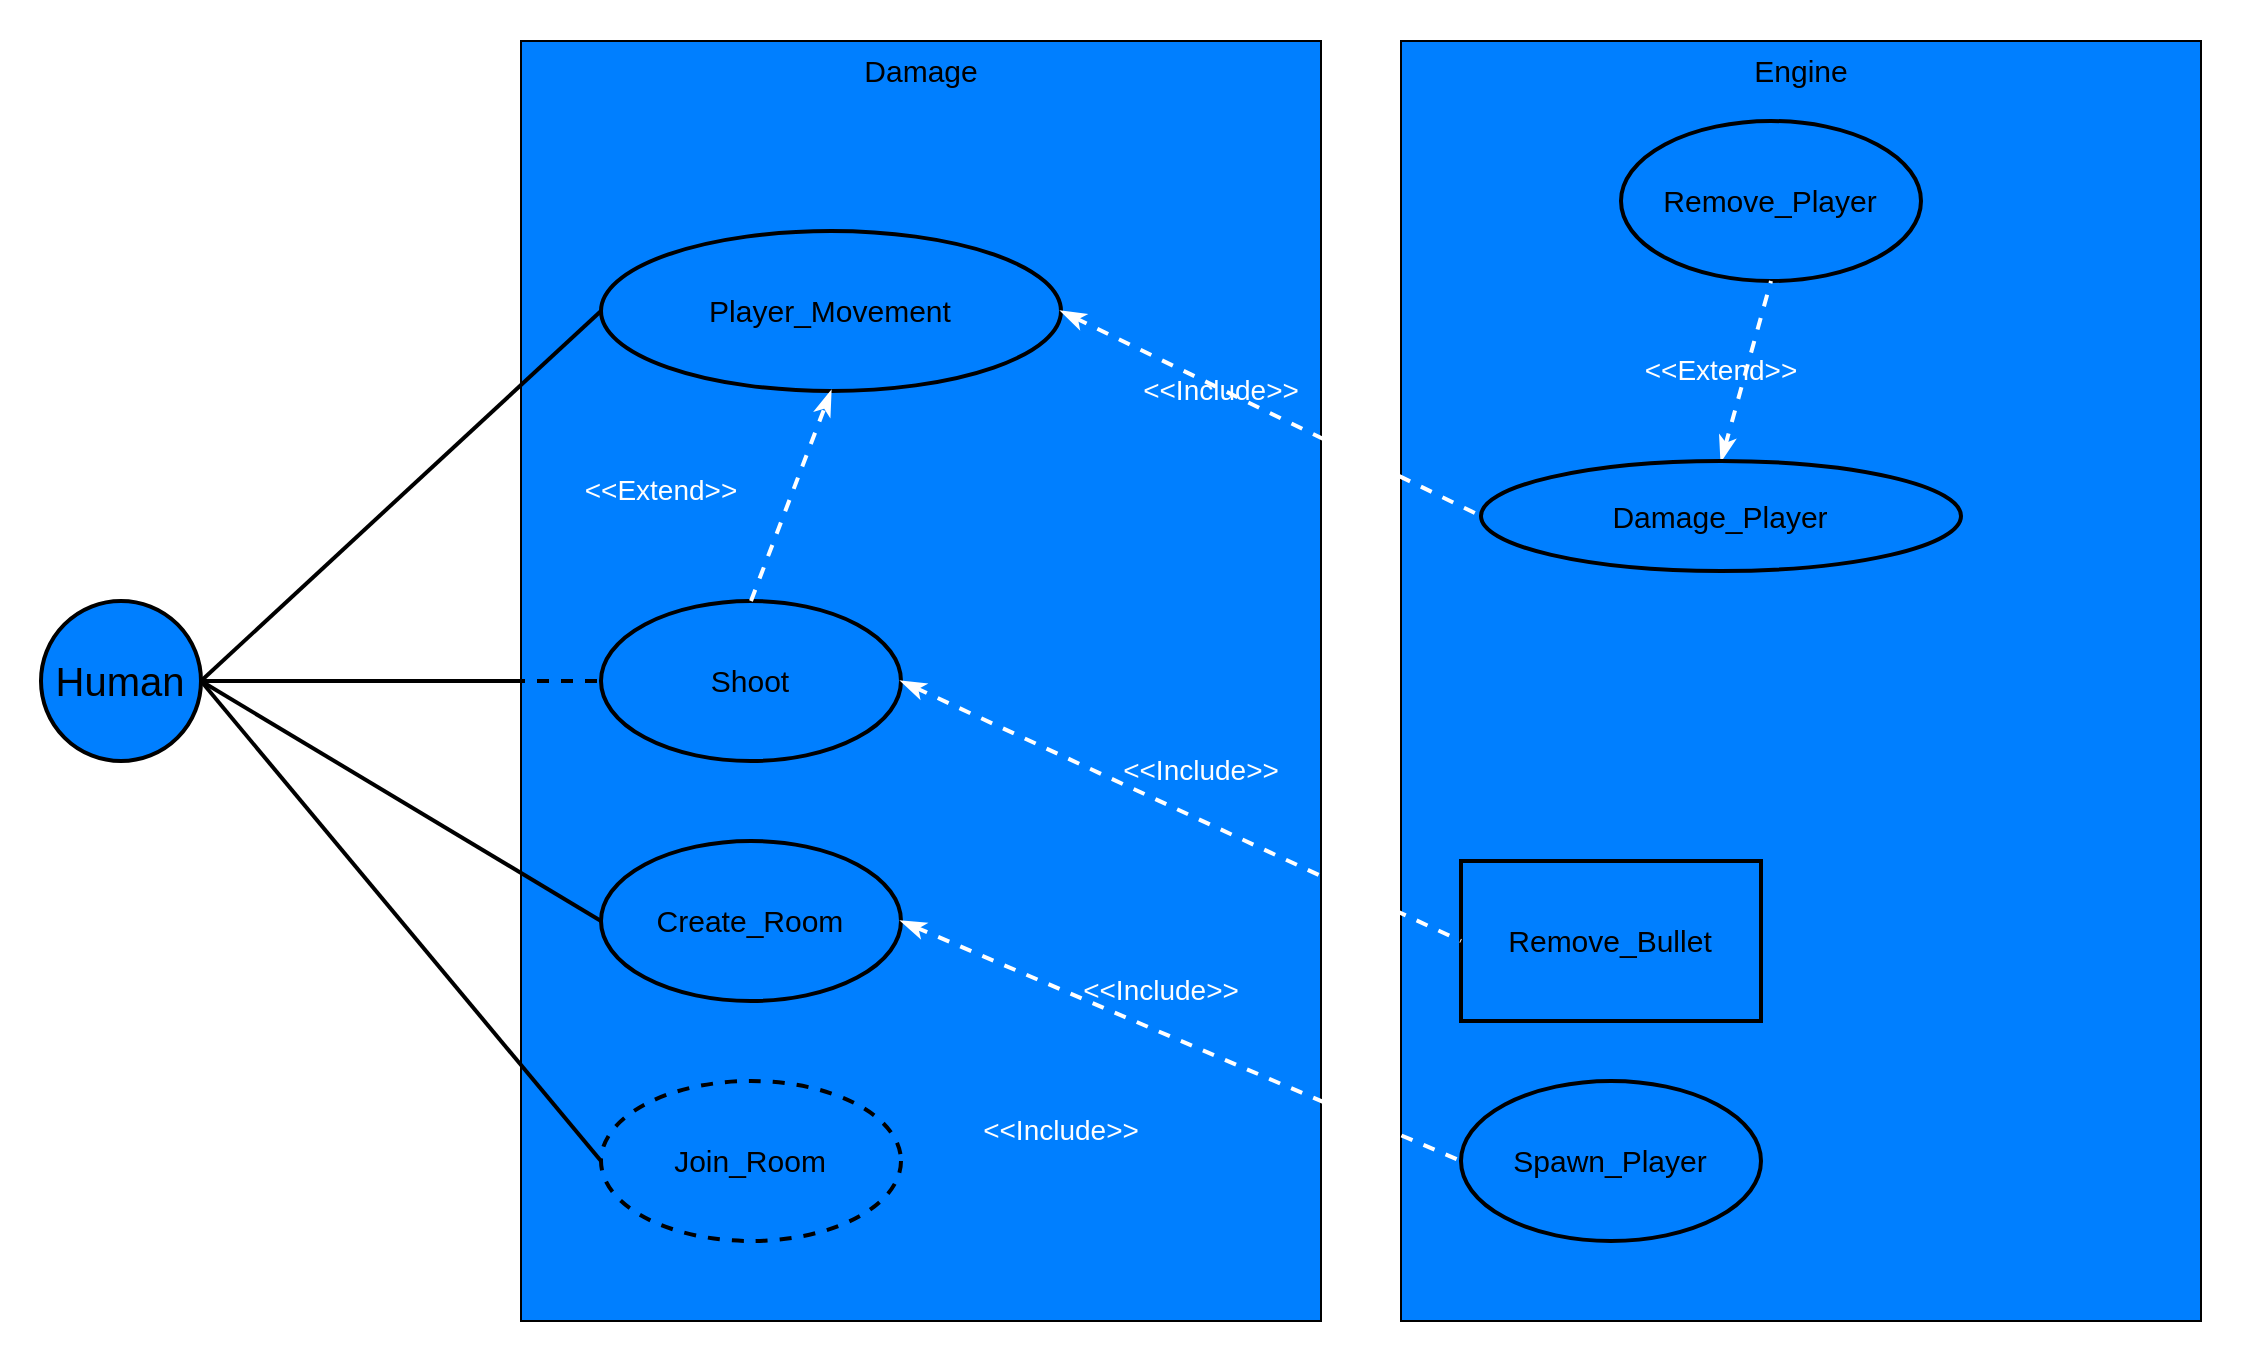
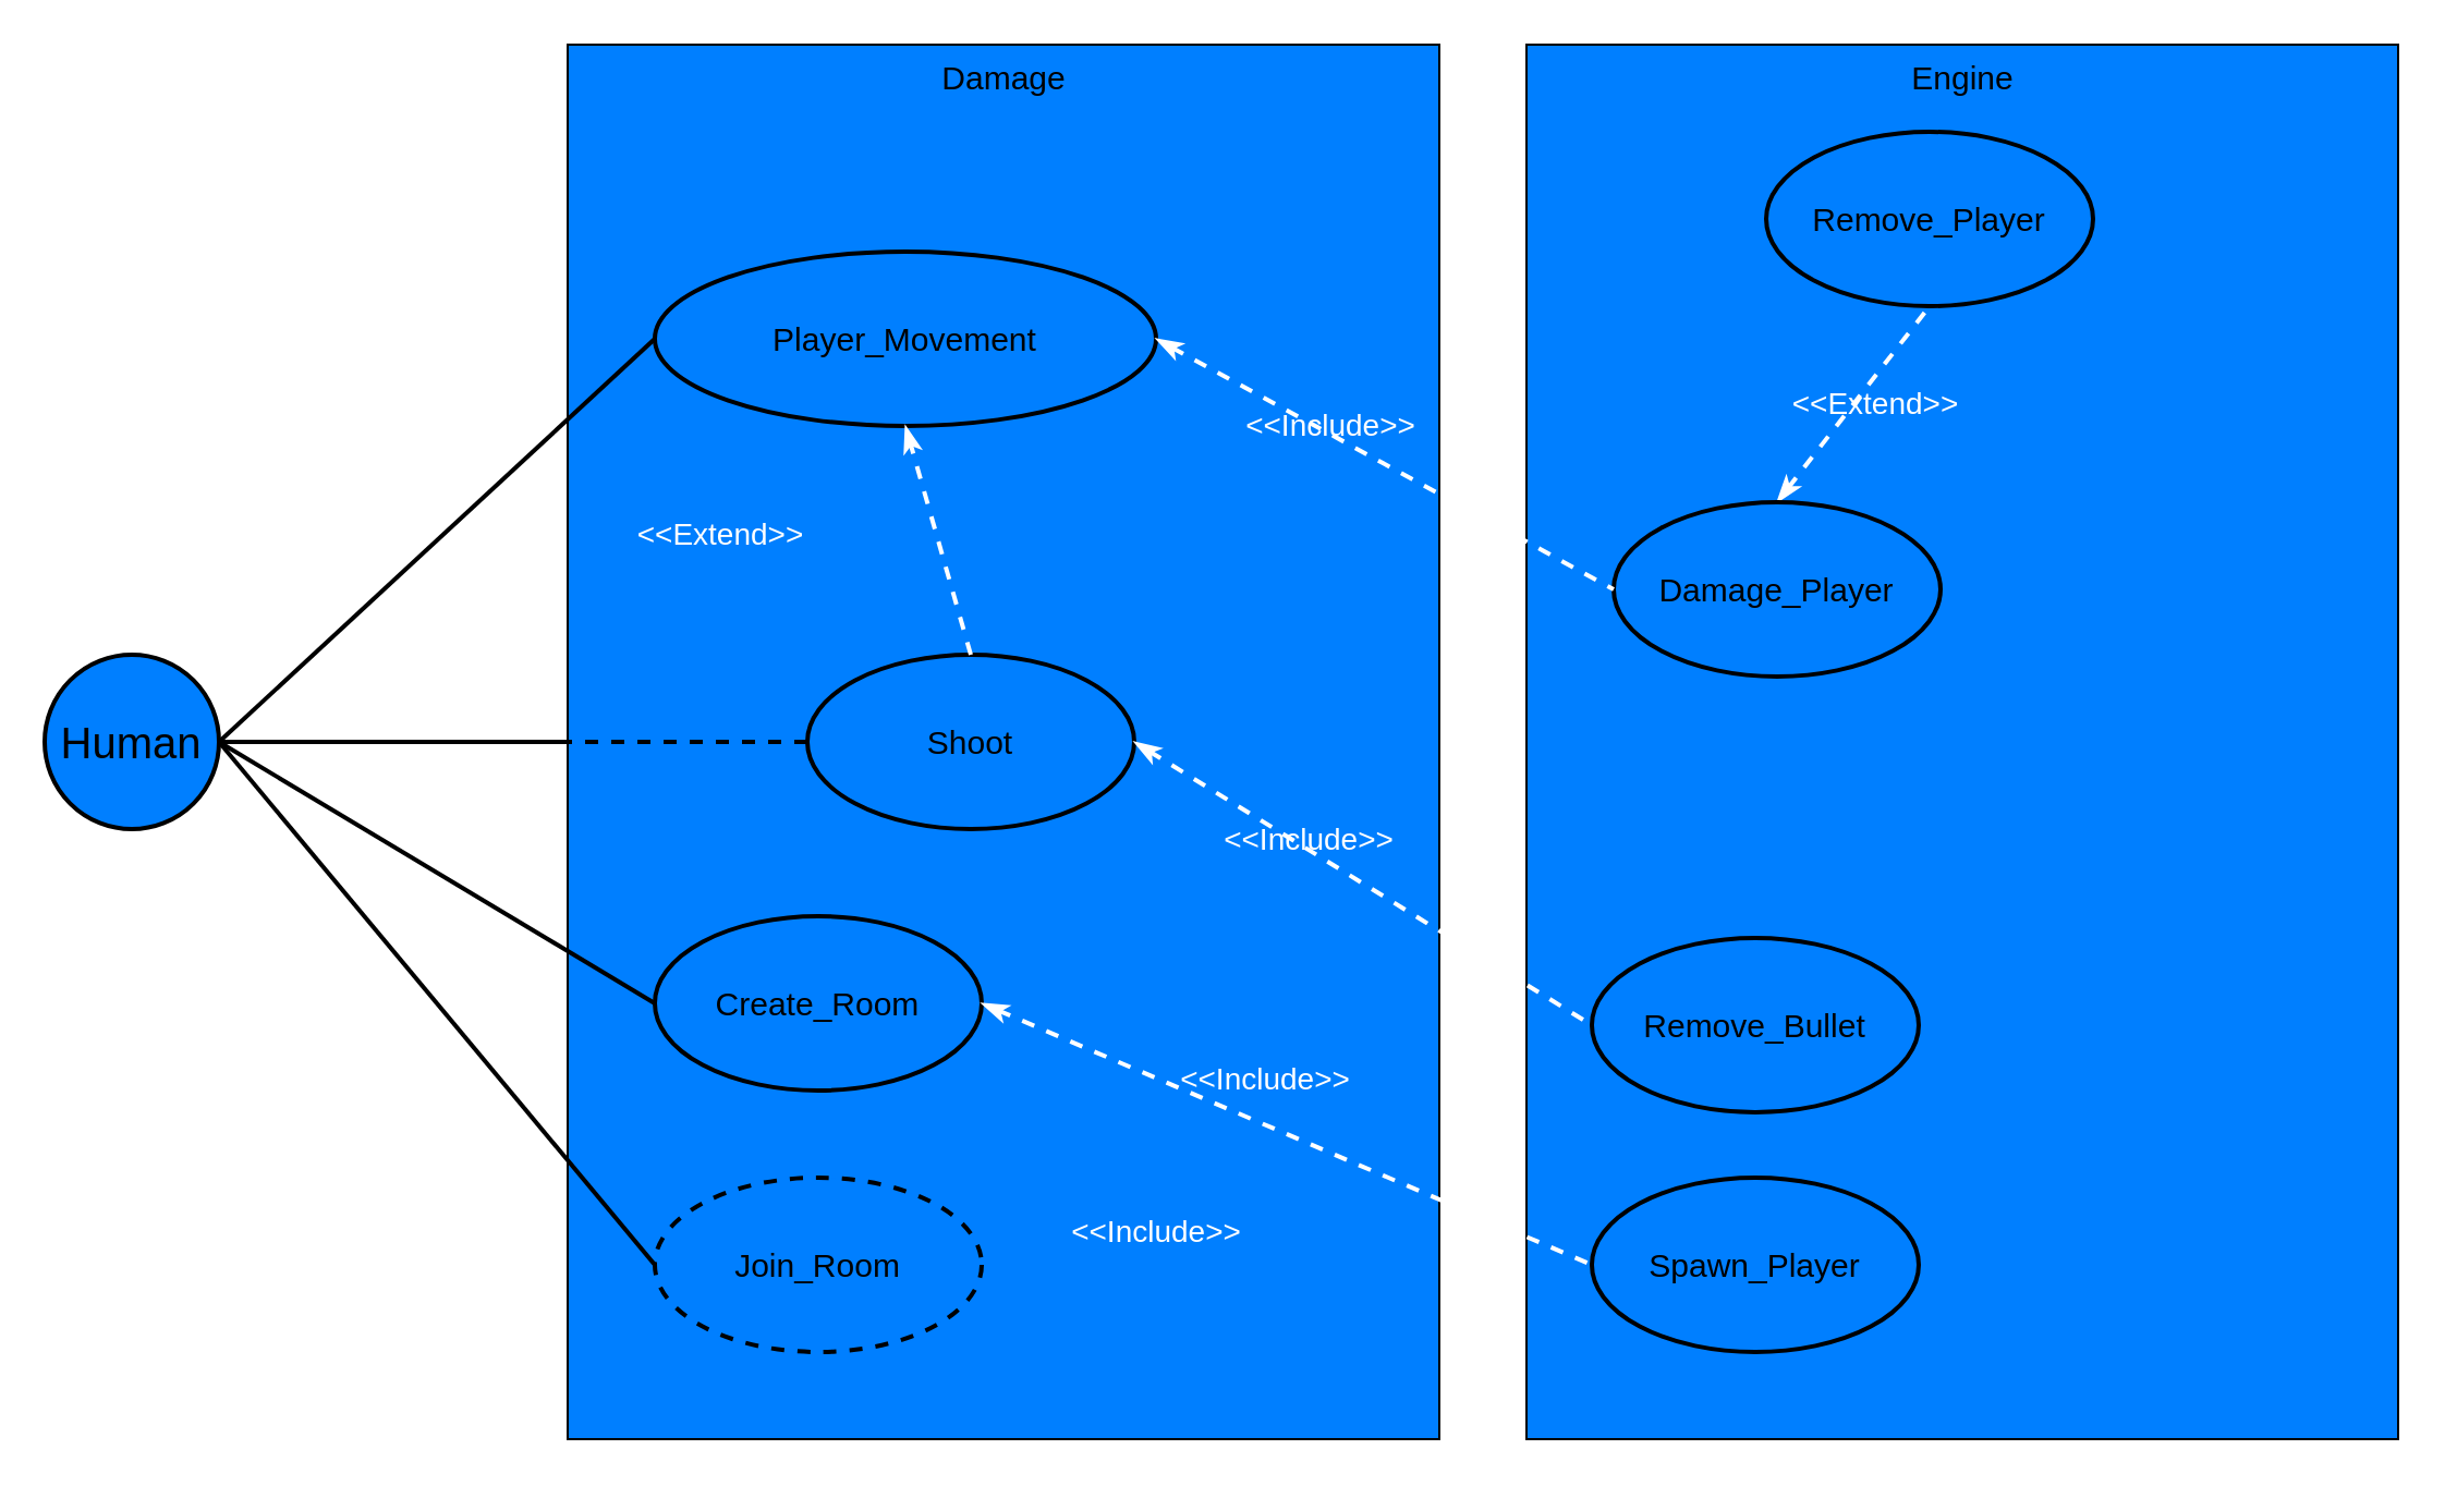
- <mxCell id="23" value="&lt;font style=&quot;font-size: 15px;&quot;&gt;Damage_Player&lt;/font&gt;" style="ellipse;whiteSpace=wrap;html=1;fillColor=#007FFF;strokeWidth=2;" vertex="1" parent="1"><mxGeometry x="740" y="230" width="240" height="55" as="geometry" /></mxCell>
+ <mxCell id="23" value="&lt;font style=&quot;font-size: 15px;&quot;&gt;Damage_Player&lt;/font&gt;" style="ellipse;whiteSpace=wrap;html=1;fillColor=#007FFF;strokeWidth=2;" vertex="1" parent="1"><mxGeometry x="740" y="230" width="150" height="80" as="geometry" /></mxCell>
- <mxCell id="8" value="&lt;font style=&quot;font-size: 15px;&quot;&gt;Shoot&lt;/font&gt;" style="ellipse;whiteSpace=wrap;html=1;fillColor=#007FFF;strokeWidth=2;" parent="1" vertex="1"><mxGeometry x="300" y="300" width="150" height="80" as="geometry" /></mxCell>
+ <mxCell id="8" value="&lt;font style=&quot;font-size: 15px;&quot;&gt;Shoot&lt;/font&gt;" style="ellipse;whiteSpace=wrap;html=1;fillColor=#007FFF;strokeWidth=2;" parent="1" vertex="1"><mxGeometry x="370" y="300" width="150" height="80" as="geometry" /></mxCell>
- <mxCell id="13" value="&lt;font style=&quot;font-size: 15px;&quot;&gt;Remove_Bullet&lt;br&gt;&lt;/font&gt;" style="whiteSpace=wrap;html=1;fillColor=#007FFF;strokeWidth=2;rounded=0;" parent="1" vertex="1"><mxGeometry x="730" y="430" width="150" height="80" as="geometry" /></mxCell>
+ <mxCell id="13" value="&lt;font style=&quot;font-size: 15px;&quot;&gt;Remove_Bullet&lt;br&gt;&lt;/font&gt;" style="ellipse;whiteSpace=wrap;html=1;fillColor=#007FFF;strokeWidth=2;" parent="1" vertex="1"><mxGeometry x="730" y="430" width="150" height="80" as="geometry" /></mxCell>
